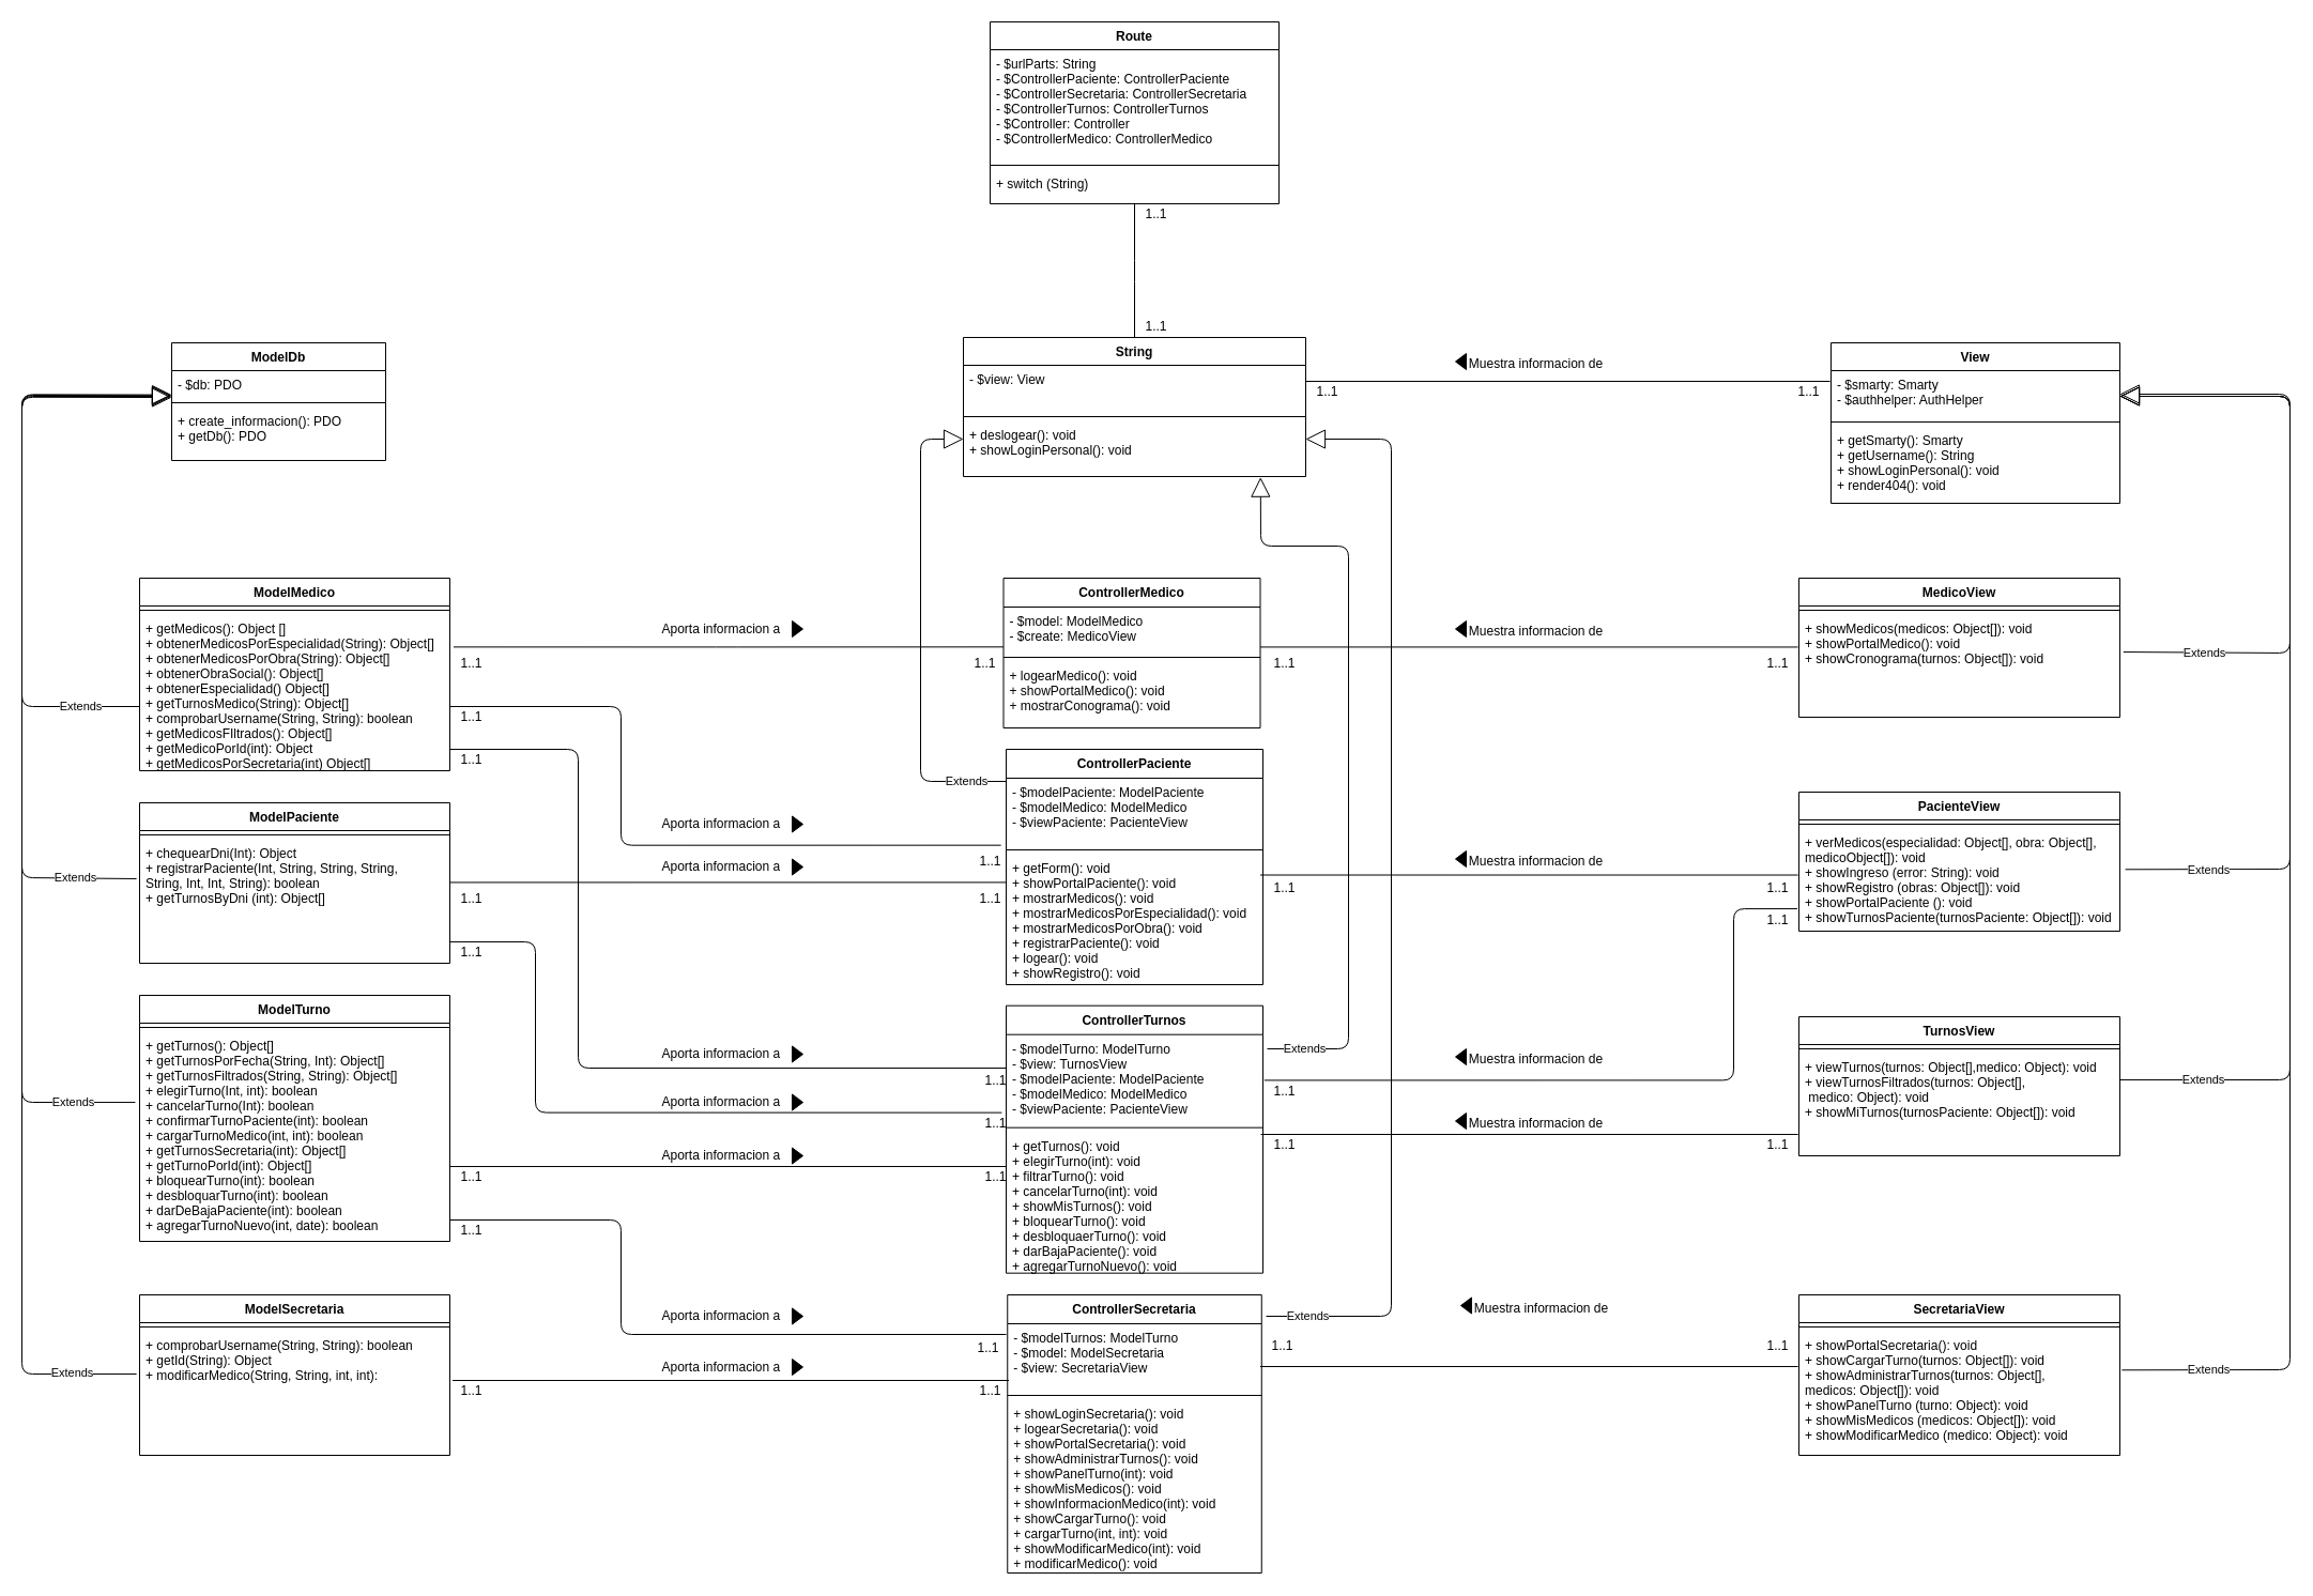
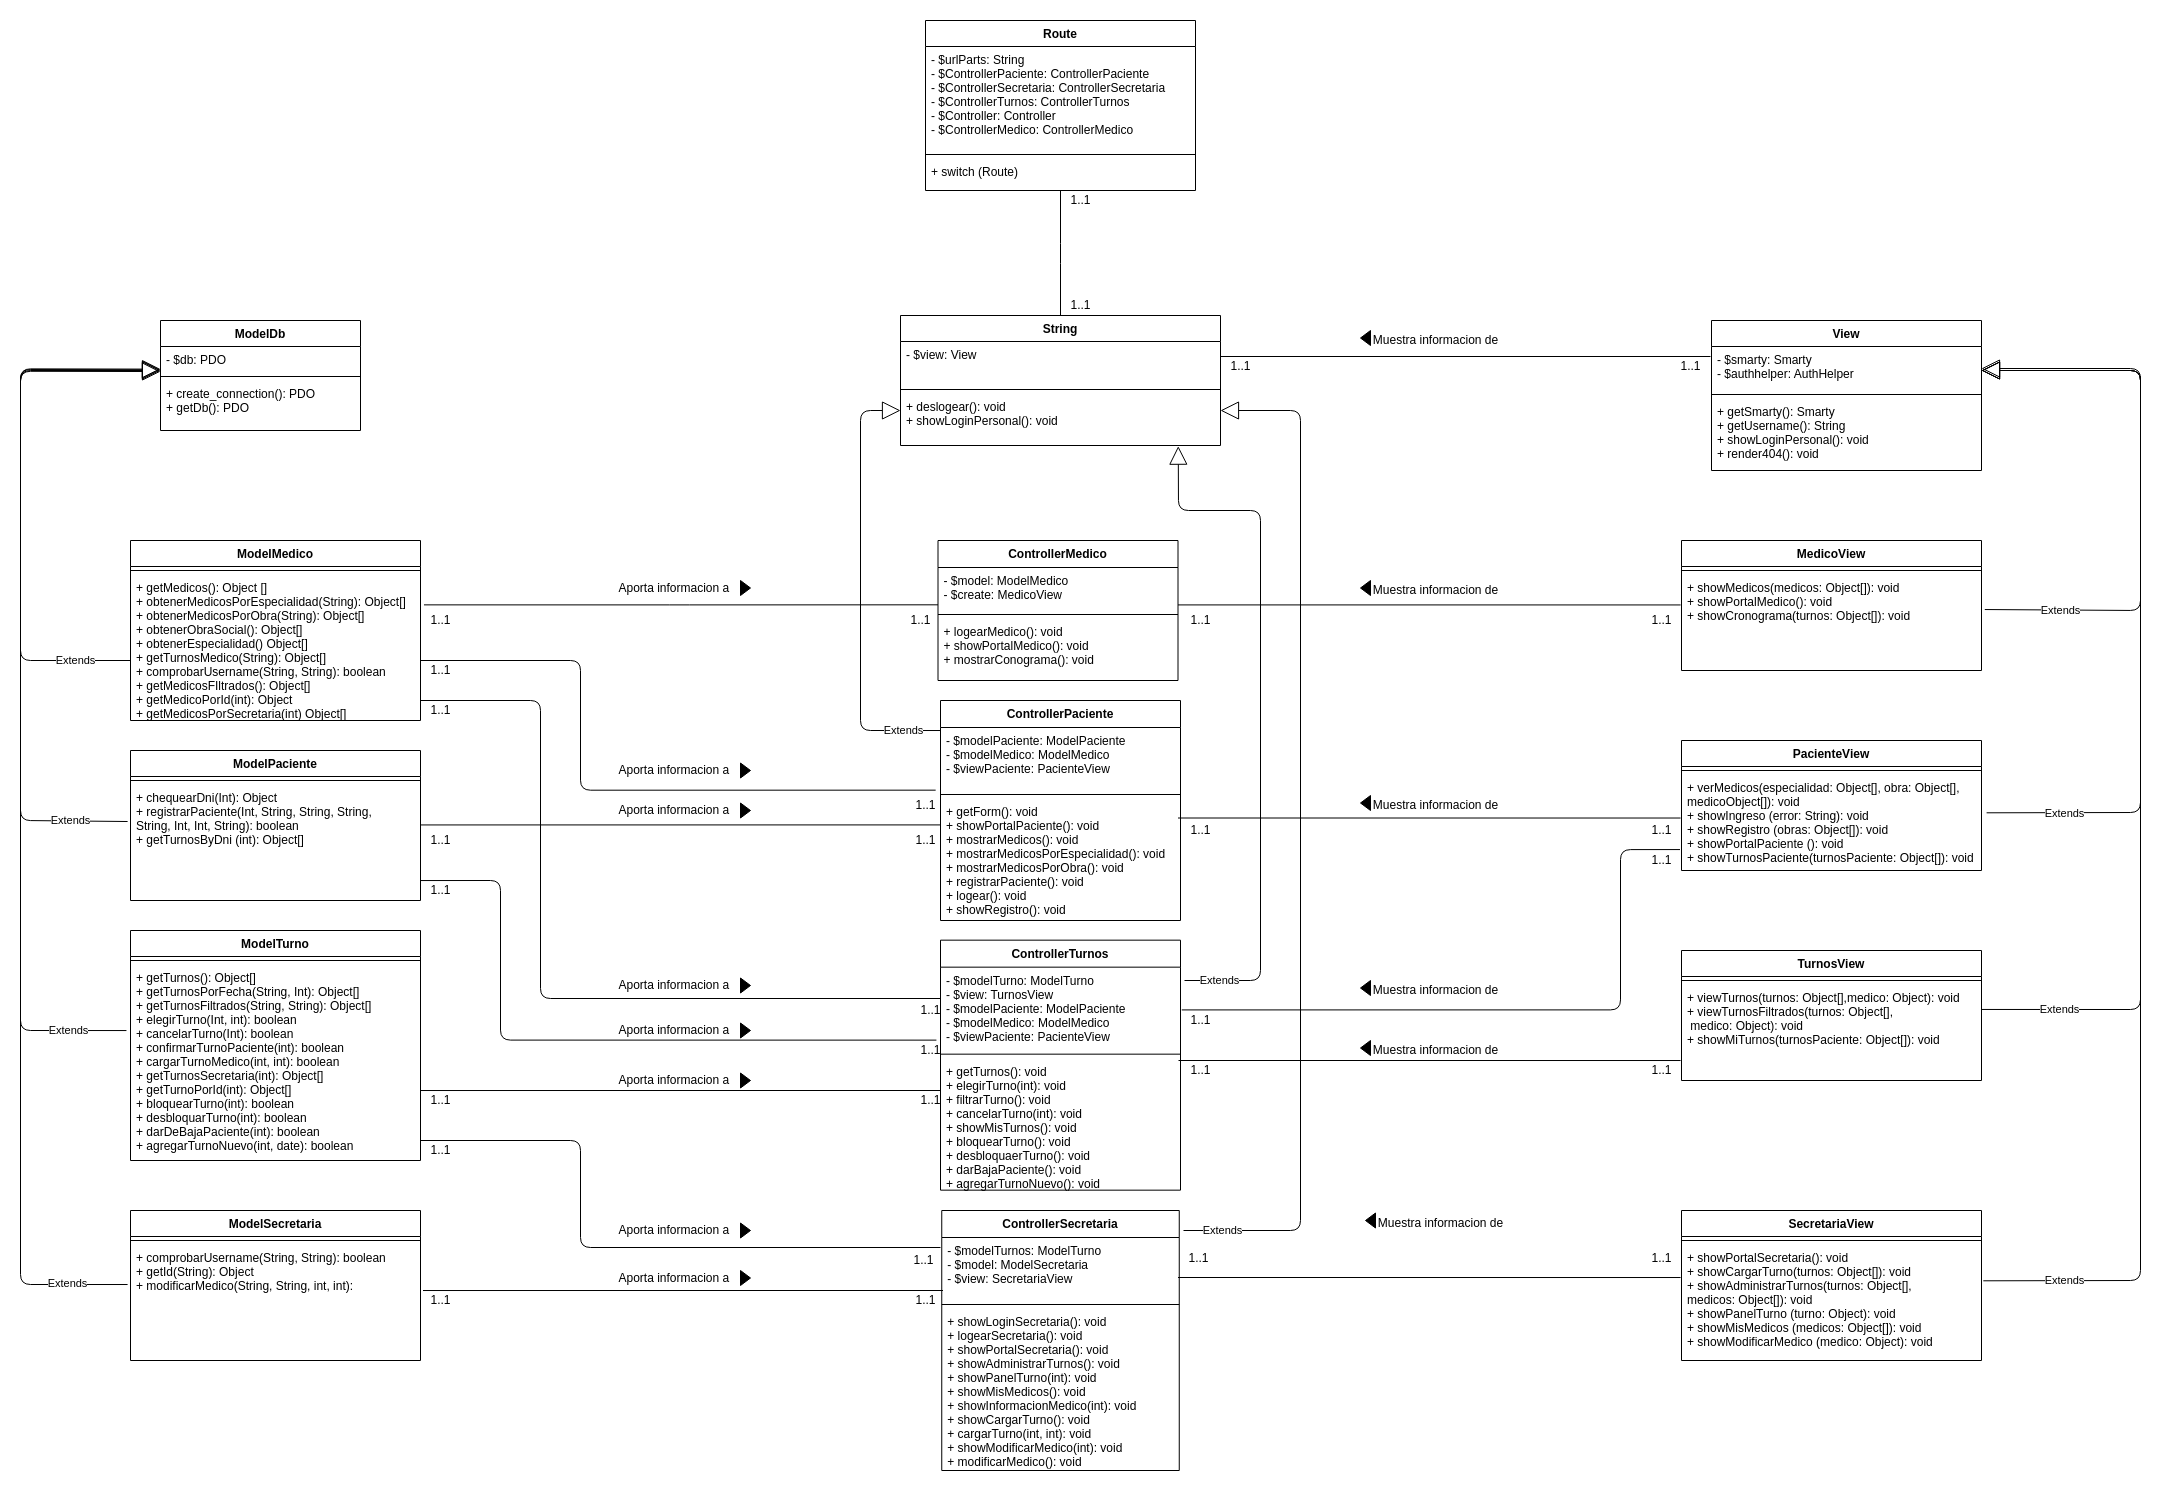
- <mxCell id="135" value="+ switch (String)" style="text;strokeColor=none;fillColor=none;align=left;verticalAlign=top;spacingLeft=4;spacingRight=4;overflow=hidden;rotatable=0;points=[[0,0.5],[1,0.5]];portConstraint=eastwest;" parent="132" vertex="1"><mxGeometry y="138" width="270" height="32" as="geometry" /></mxCell>
+ <mxCell id="135" value="+ switch (Route)" style="text;strokeColor=none;fillColor=none;align=left;verticalAlign=top;spacingLeft=4;spacingRight=4;overflow=hidden;rotatable=0;points=[[0,0.5],[1,0.5]];portConstraint=eastwest;" parent="132" vertex="1"><mxGeometry y="138" width="270" height="32" as="geometry" /></mxCell>
- <mxCell id="9" value="+ create_informacion(): PDO&#10;+ getDb(): PDO&#10;" style="text;strokeColor=none;fillColor=none;align=left;verticalAlign=top;spacingLeft=4;spacingRight=4;overflow=hidden;rotatable=0;points=[[0,0.5],[1,0.5]];portConstraint=eastwest;" parent="6" vertex="1"><mxGeometry y="60" width="200" height="50" as="geometry" /></mxCell>
+ <mxCell id="9" value="+ create_connection(): PDO&#10;+ getDb(): PDO&#10;" style="text;strokeColor=none;fillColor=none;align=left;verticalAlign=top;spacingLeft=4;spacingRight=4;overflow=hidden;rotatable=0;points=[[0,0.5],[1,0.5]];portConstraint=eastwest;" parent="6" vertex="1"><mxGeometry y="60" width="200" height="50" as="geometry" /></mxCell>
